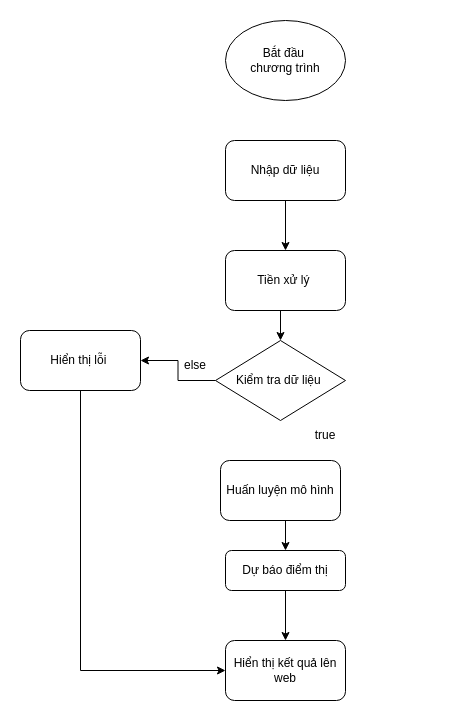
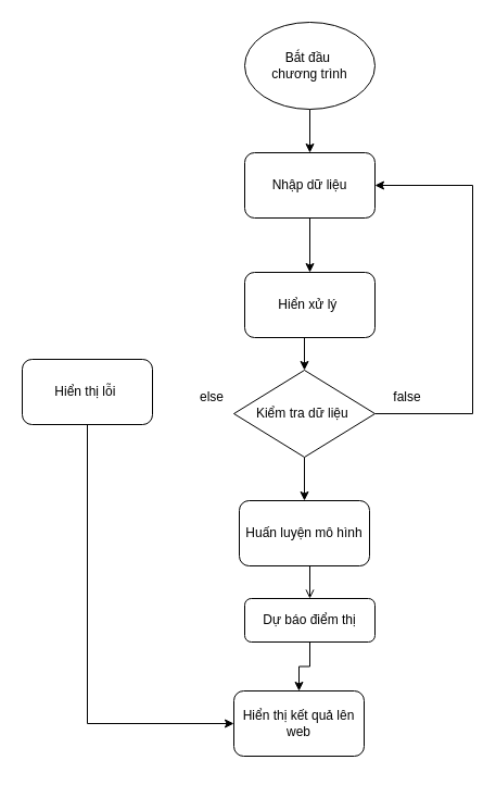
+ <mxCell id="15" style="edgeStyle=orthogonalEdgeStyle;rounded=0;orthogonalLoop=1;jettySize=auto;html=1;exitX=0.5;exitY=1;exitDx=0;exitDy=0;entryX=0.5;entryY=0;entryDx=0;entryDy=0;" parent="1" source="16" target="3" edge="1"><mxGeometry relative="1" as="geometry" /></mxCell>
+ <mxCell id="11" style="edgeStyle=orthogonalEdgeStyle;rounded=0;orthogonalLoop=1;jettySize=auto;html=1;exitX=1;exitY=0.5;exitDx=0;exitDy=0;entryX=1;entryY=0.5;entryDx=0;entryDy=0;" parent="1" source="14" target="3" edge="1"><mxGeometry relative="1" as="geometry"><Array as="points"><mxPoint x="435" y="380" /><mxPoint x="435" y="170" /></Array></mxGeometry></mxCell>
- <mxCell id="5" value="Tiền xử lý&amp;nbsp;" style="rounded=1;whiteSpace=wrap;html=1;" parent="1" vertex="1"><mxGeometry x="225" y="250" width="120" height="60" as="geometry" /></mxCell>
+ <mxCell id="5" value="Hiển xử lý&amp;nbsp;" style="rounded=1;whiteSpace=wrap;html=1;" parent="1" vertex="1"><mxGeometry x="225" y="250" width="120" height="60" as="geometry" /></mxCell>
+ <mxCell id="19" value="false" style="text;html=1;align=center;verticalAlign=middle;whiteSpace=wrap;rounded=0;" parent="1" vertex="1"><mxGeometry x="345" y="350" width="60" height="30" as="geometry" /></mxCell>
- <mxCell id="12" style="edgeStyle=orthogonalEdgeStyle;rounded=0;orthogonalLoop=1;jettySize=auto;html=1;exitX=0;exitY=0.5;exitDx=0;exitDy=0;entryX=1;entryY=0.5;entryDx=0;entryDy=0;" parent="1" source="14" target="18" edge="1"><mxGeometry relative="1" as="geometry" /></mxCell>
- <mxCell id="20" value="true" style="text;html=1;align=center;verticalAlign=middle;whiteSpace=wrap;rounded=0;" parent="1" vertex="1"><mxGeometry x="295" y="420" width="60" height="30" as="geometry" /></mxCell>
+ <mxCell id="13" style="edgeStyle=orthogonalEdgeStyle;rounded=0;orthogonalLoop=1;jettySize=auto;html=1;exitX=0.5;exitY=1;exitDx=0;exitDy=0;entryX=0.5;entryY=0;entryDx=0;entryDy=0;" parent="1" source="14" target="9" edge="1"><mxGeometry relative="1" as="geometry" /></mxCell>
- <mxCell id="8" style="edgeStyle=orthogonalEdgeStyle;rounded=0;orthogonalLoop=1;jettySize=auto;html=1;exitX=0.5;exitY=1;exitDx=0;exitDy=0;entryX=0.5;entryY=0;entryDx=0;entryDy=0;" parent="1" source="9" target="7" edge="1"><mxGeometry relative="1" as="geometry" /></mxCell>
+ <mxCell id="8" style="edgeStyle=orthogonalEdgeStyle;rounded=0;orthogonalLoop=1;jettySize=auto;html=1;exitX=0.5;exitY=1;exitDx=0;exitDy=0;entryX=0.5;entryY=0;entryDx=0;entryDy=0;endArrow=open;" parent="1" source="9" target="7" edge="1"><mxGeometry relative="1" as="geometry" /></mxCell>
- <mxCell id="10" value="Hiển thị kết quả lên web" style="rounded=1;whiteSpace=wrap;html=1;" parent="1" vertex="1"><mxGeometry x="225" y="640" width="120" height="60" as="geometry" /></mxCell>
+ <mxCell id="10" value="Hiển thị kết quả lên web" style="rounded=1;whiteSpace=wrap;html=1;" parent="1" vertex="1"><mxGeometry x="215" y="635" width="120" height="60" as="geometry" /></mxCell>
